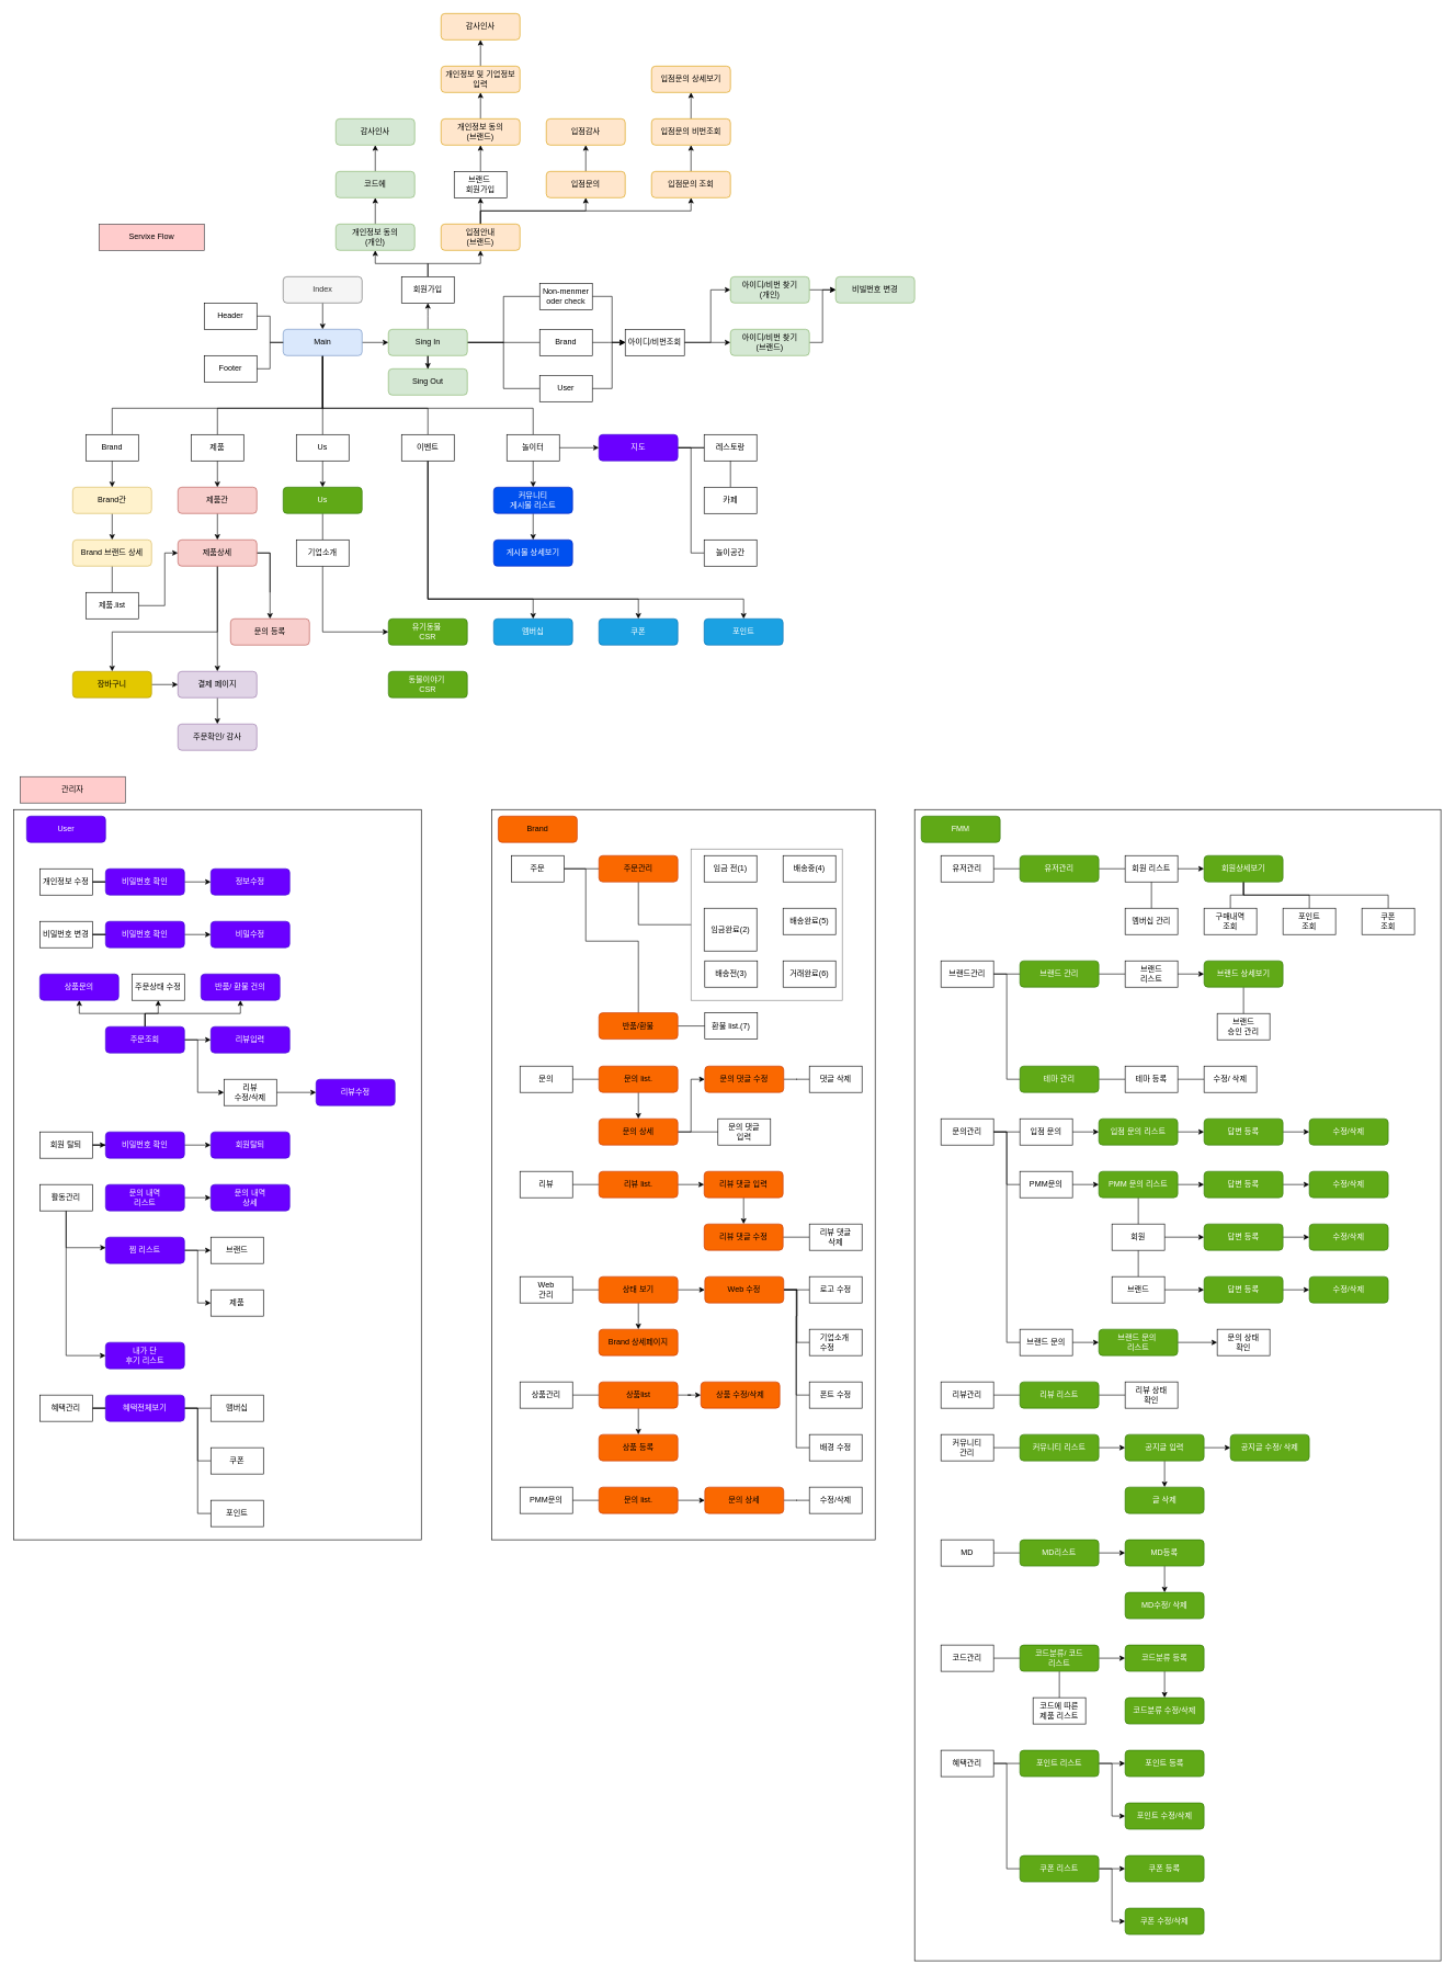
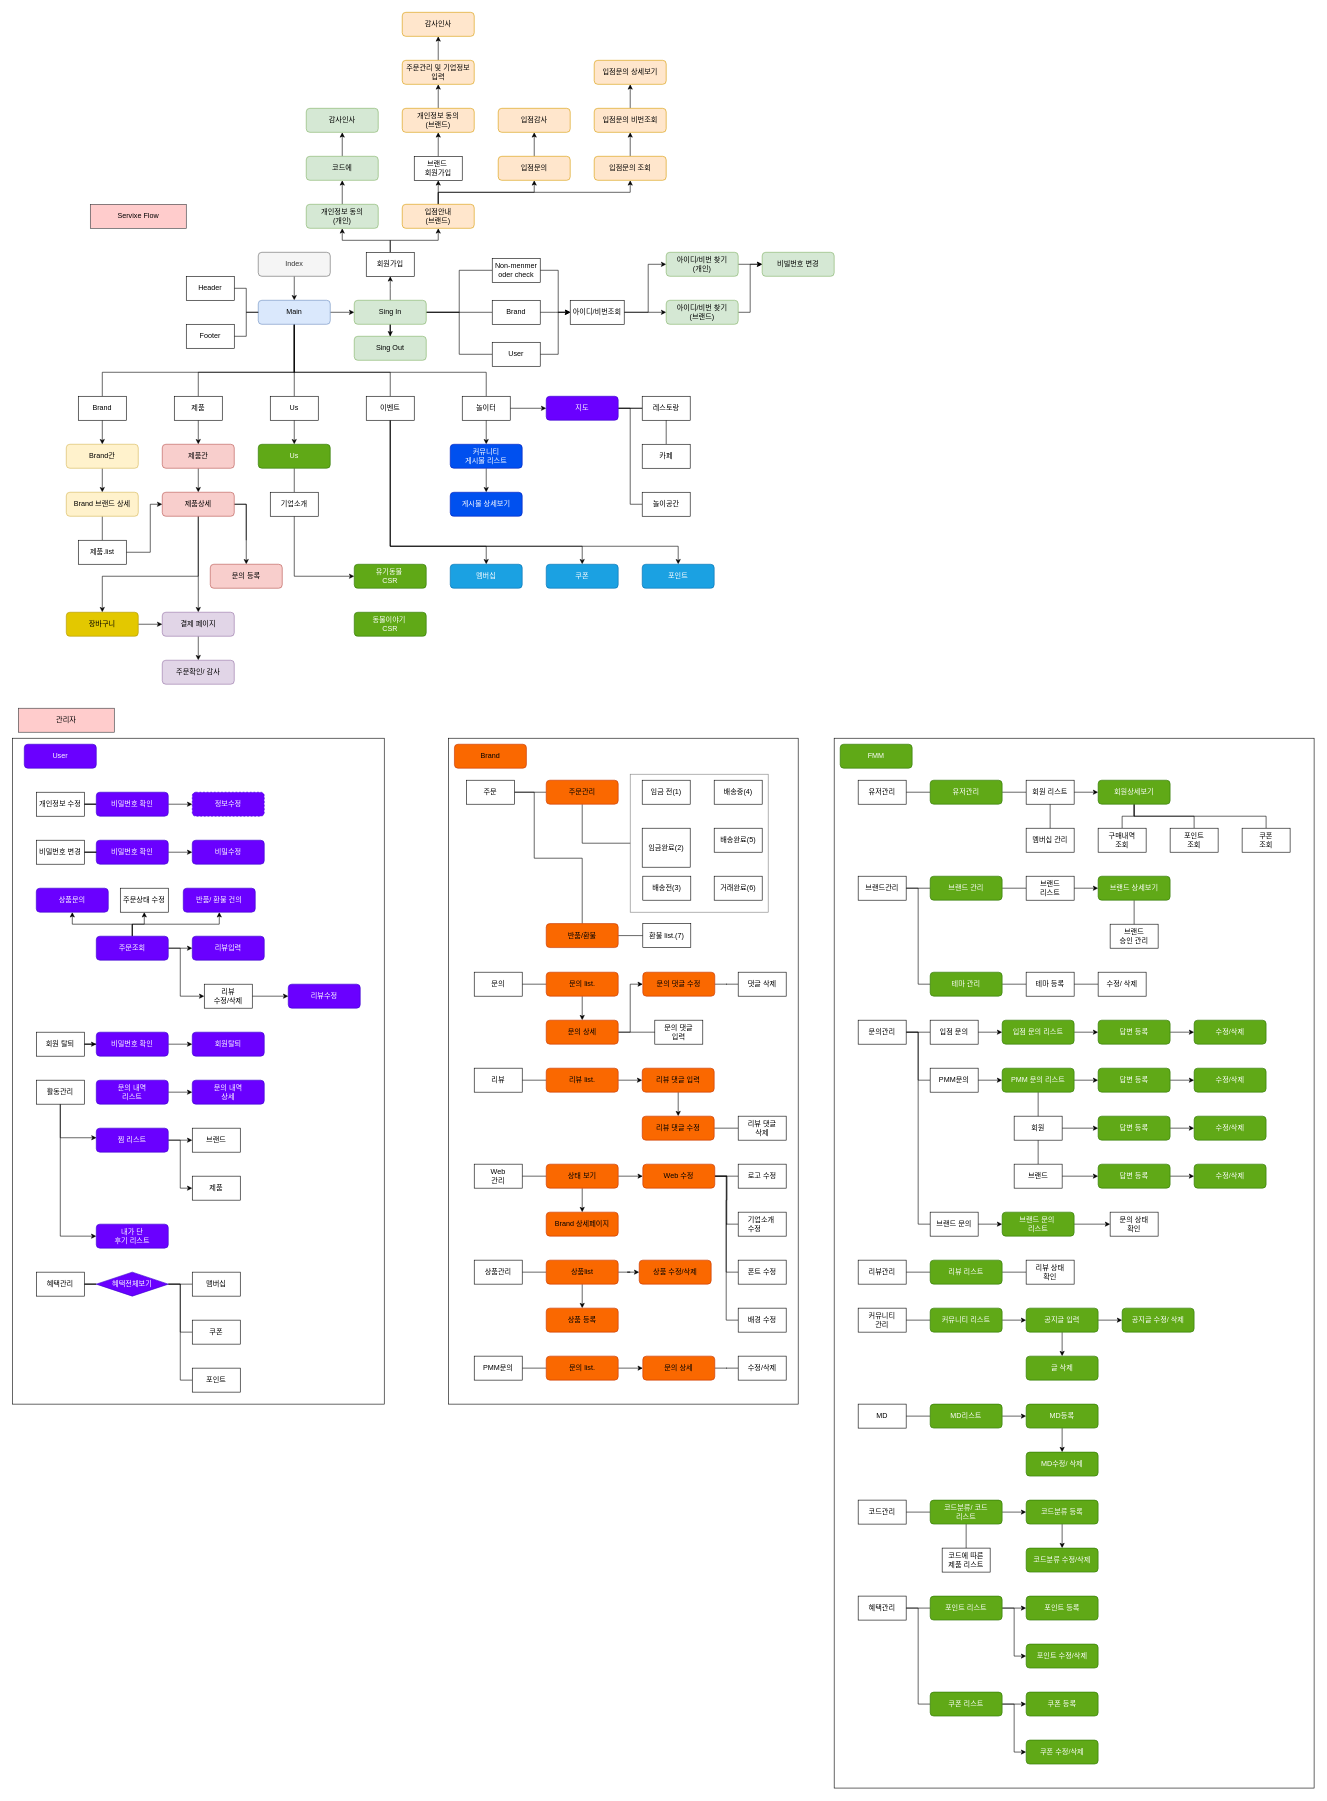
- <mxCell id="146" value="개인정보 및 기업정보 입력" style="rounded=1;whiteSpace=wrap;html=1;fillColor=#ffe6cc;strokeColor=#d79b00;" parent="1" vertex="1"><mxGeometry x="670" y="100" width="120" height="40" as="geometry" /></mxCell>
+ <mxCell id="146" value="주문관리 및 기업정보 입력" style="rounded=1;whiteSpace=wrap;html=1;fillColor=#ffe6cc;strokeColor=#d79b00;" parent="1" vertex="1"><mxGeometry x="670" y="100" width="120" height="40" as="geometry" /></mxCell>
- <mxCell id="170" value="정보수정" style="rounded=1;whiteSpace=wrap;html=1;fillColor=#6a00ff;fontColor=#ffffff;strokeColor=#3700CC;" parent="1" vertex="1"><mxGeometry x="320" y="1320" width="120" height="40" as="geometry" /></mxCell>
+ <mxCell id="170" value="정보수정" style="rounded=1;whiteSpace=wrap;html=1;fillColor=#6a00ff;fontColor=#ffffff;strokeColor=#3700CC;dashed=1;" parent="1" vertex="1"><mxGeometry x="320" y="1320" width="120" height="40" as="geometry" /></mxCell>
- <mxCell id="193" value="혜택전체보기" style="rounded=1;whiteSpace=wrap;html=1;fillColor=#6a00ff;fontColor=#ffffff;strokeColor=#3700CC;" parent="1" vertex="1"><mxGeometry x="160" y="2120" width="120" height="40" as="geometry" /></mxCell>
+ <mxCell id="193" value="혜택전체보기" style="rhombus;whiteSpace=wrap;html=1;fillColor=#6a00ff;fontColor=#ffffff;strokeColor=#3700CC;" parent="1" vertex="1"><mxGeometry x="160" y="2120" width="120" height="40" as="geometry" /></mxCell>
